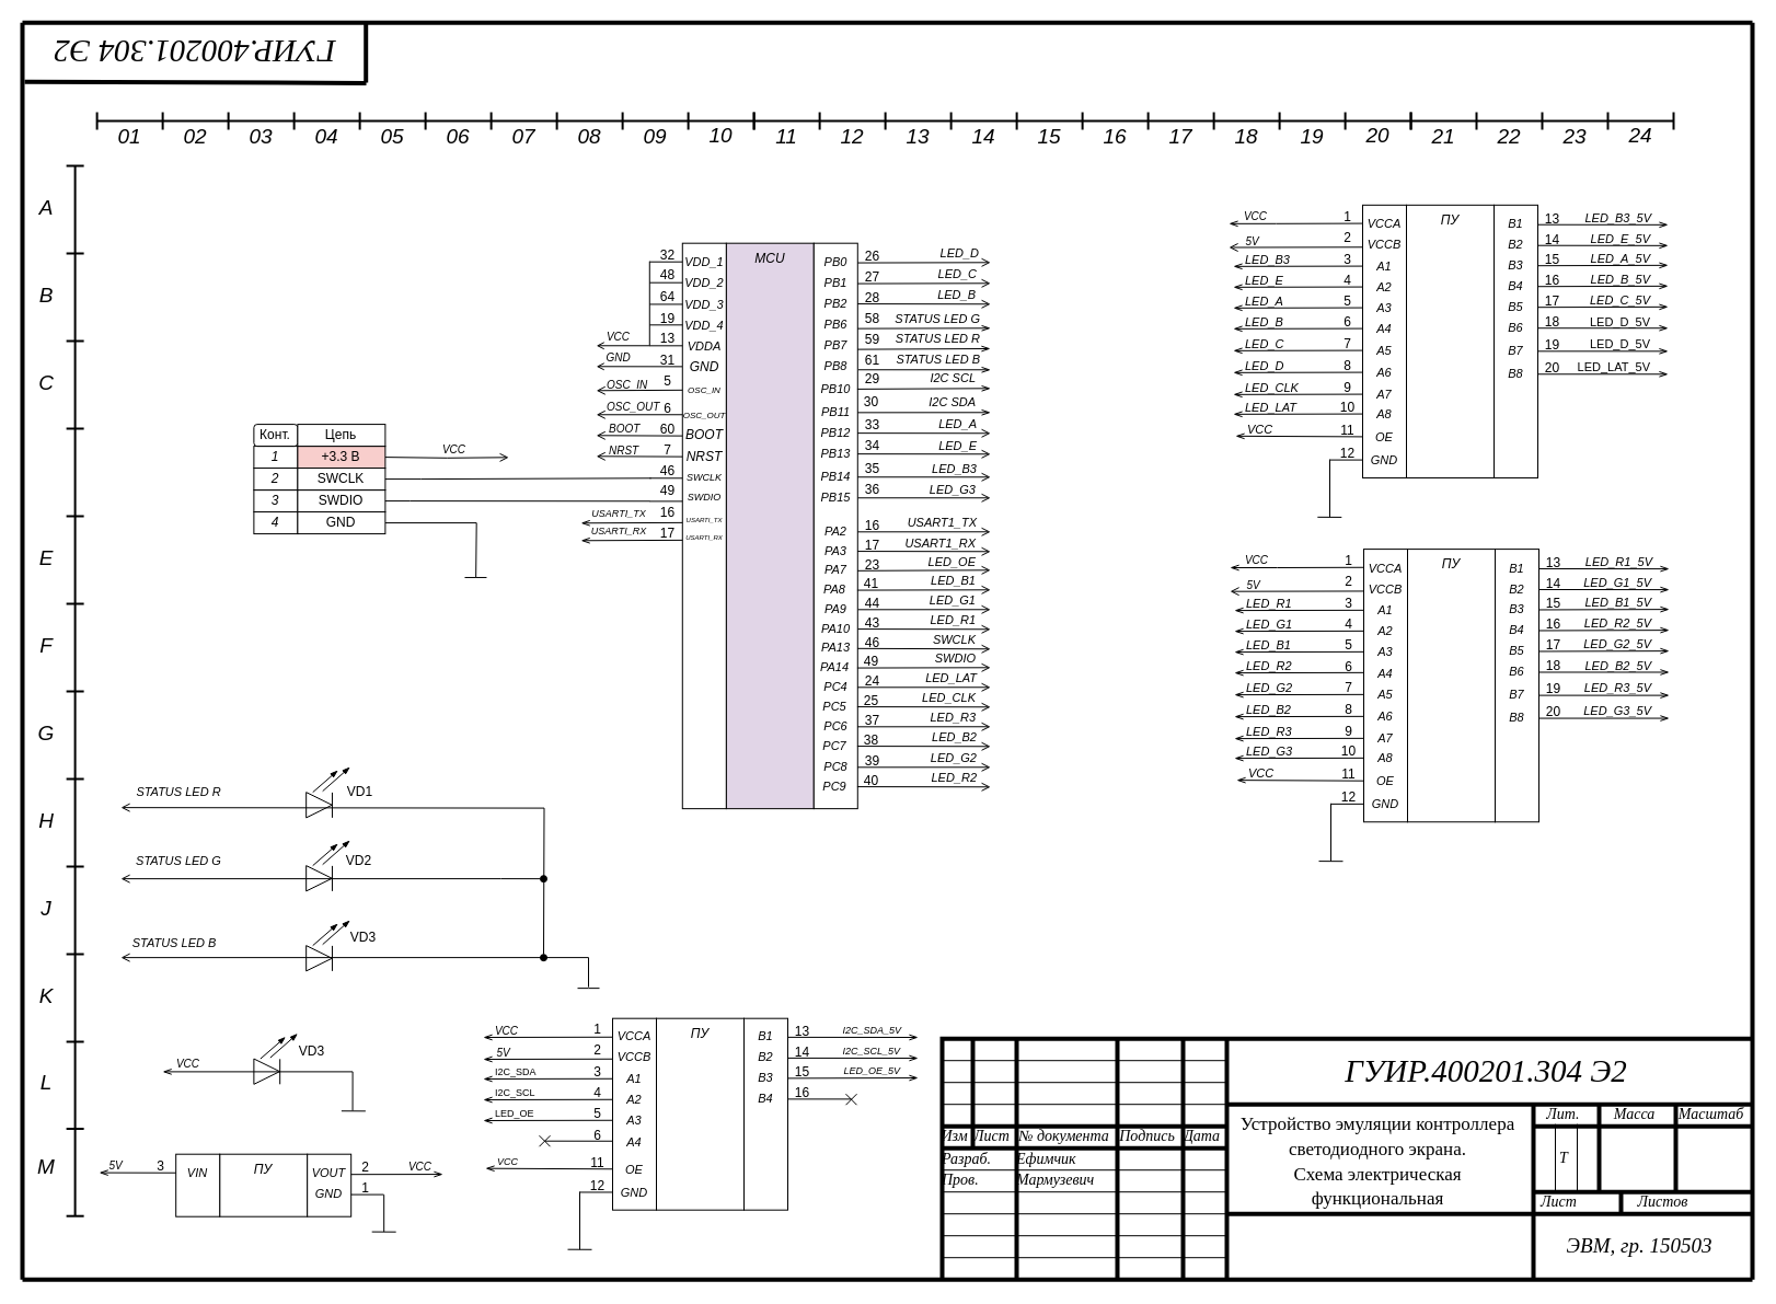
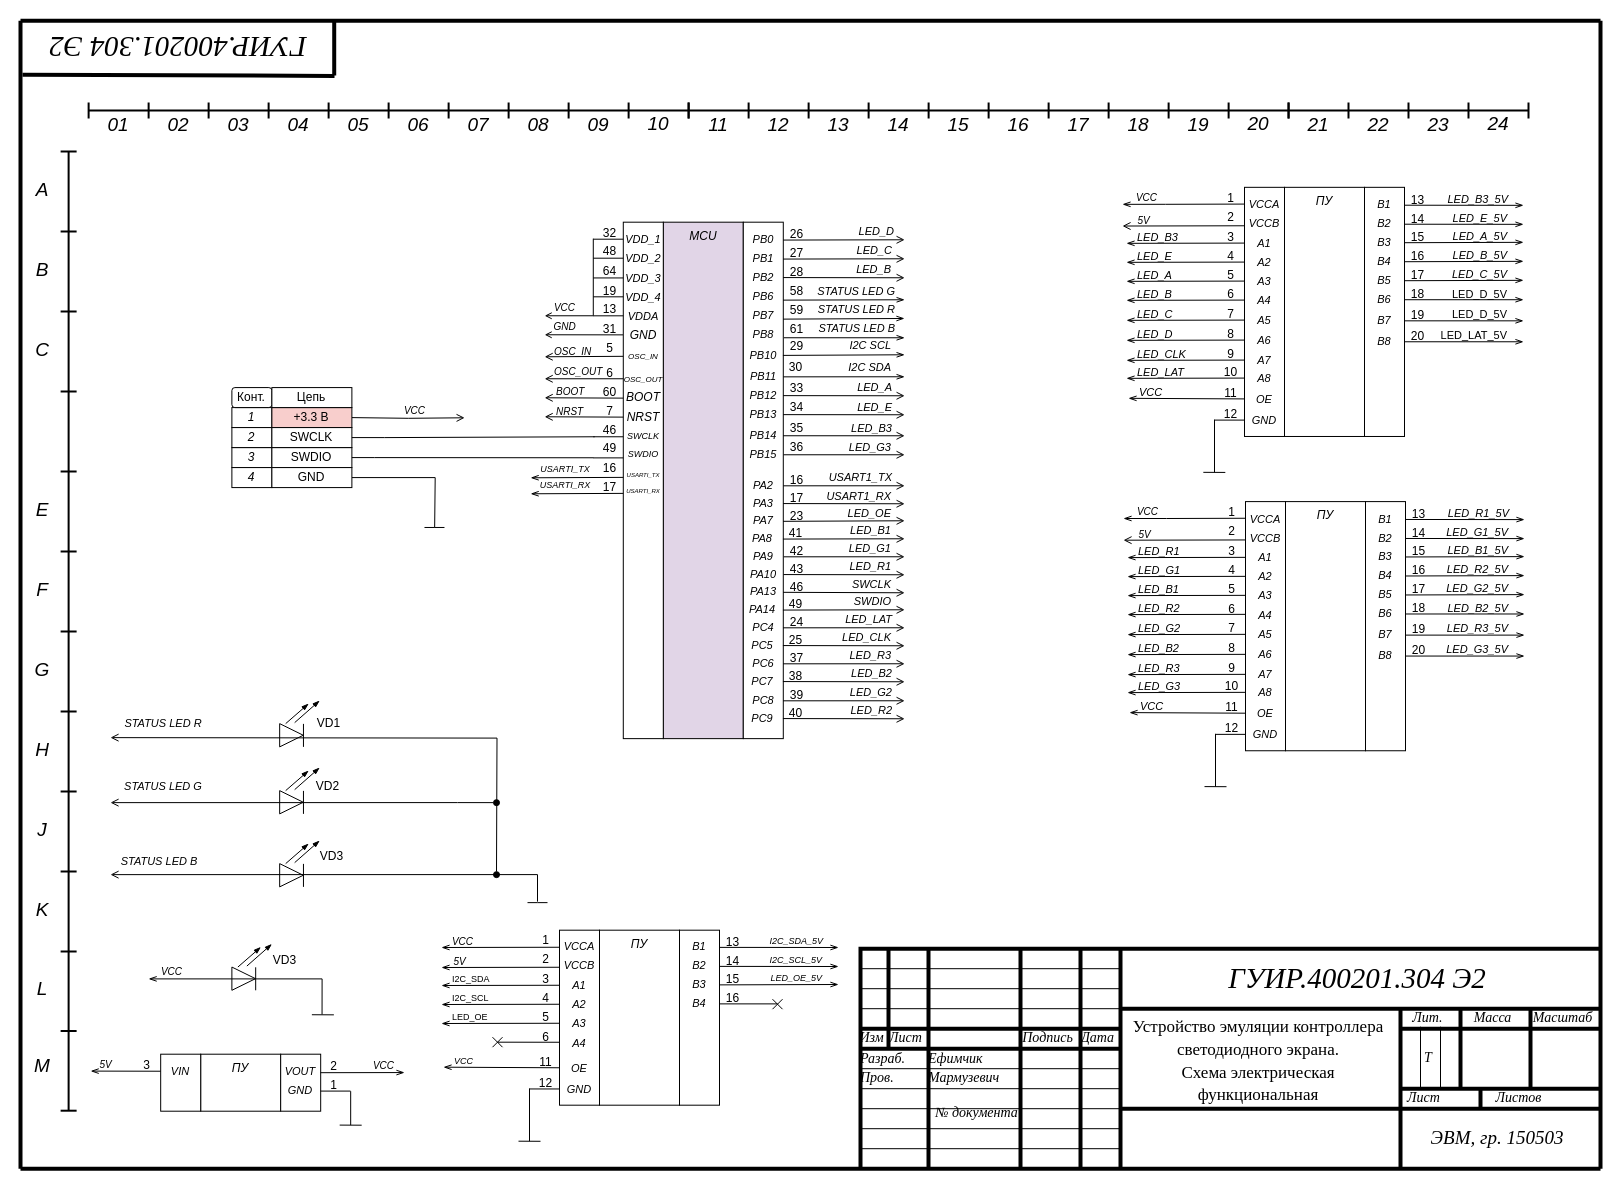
- <mxCell id="477" value="44" style="text;html=1;strokeColor=none;fillColor=none;align=center;verticalAlign=middle;whiteSpace=wrap;rounded=0;fontColor=#000000;labelBorderColor=none;" parent="1" vertex="1"><mxGeometry x="783.15" y="546.13" width="27" height="10" as="geometry" /></mxCell>
+ <mxCell id="477" value="42" style="text;html=1;strokeColor=none;fillColor=none;align=center;verticalAlign=middle;whiteSpace=wrap;rounded=0;fontColor=#000000;labelBorderColor=none;" parent="1" vertex="1"><mxGeometry x="783.15" y="546.13" width="27" height="10" as="geometry" /></mxCell>
- <mxCell id="118" value="&lt;font style=&quot;font-size: 14px; color: rgb(0, 0, 0); direction: ltr; letter-spacing: 0px; line-height: 120%; opacity: 1;&quot;&gt;&lt;i style=&quot;font-size: 14px;&quot;&gt;№ документа&lt;br style=&quot;font-size: 14px;&quot;&gt;&lt;/i&gt;&lt;/font&gt;" style="verticalAlign=middle;align=center;vsdxID=31;fillColor=none;gradientColor=none;shape=stencil(nZBLDoAgDERP0z3SIyjew0SURgSD+Lu9kMZoXLhwN9O+tukAlrNpJg1SzDH4QW/URgNYgZTkjA4UkwJUgGXng+6DX1zLfmoymdXo17xh5zmRJ6Q42BWCfc2oJfdAr+Yv+AP9Cb7OJ3H/2JG1HNGz/84klThPVCc=);strokeColor=none;strokeWidth=4;spacingTop=-1;spacingBottom=-1;spacingLeft=-1;spacingRight=0;labelBackgroundColor=none;rounded=0;html=1;whiteSpace=wrap;fontFamily=GOST type B;fontSource=https%3A%2F%2Fdrive.google.com%2Fuc%3Fexport%3Ddownload%26id%3D1UrnLVkHcLbHLojcf2ejICCGZ1GY9liKW;fontSize=14;spacing=0;" parent="1" vertex="1"><mxGeometry x="928" y="1030.4" width="88" height="16" as="geometry" /></mxCell>
+ <mxCell id="118" value="&lt;font style=&quot;font-size: 14px; color: rgb(0, 0, 0); direction: ltr; letter-spacing: 0px; line-height: 120%; opacity: 1;&quot;&gt;&lt;i style=&quot;font-size: 14px;&quot;&gt;№ документа&lt;br style=&quot;font-size: 14px;&quot;&gt;&lt;/i&gt;&lt;/font&gt;" style="verticalAlign=middle;align=center;vsdxID=31;fillColor=none;gradientColor=none;shape=stencil(nZBLDoAgDERP0z3SIyjew0SURgSD+Lu9kMZoXLhwN9O+tukAlrNpJg1SzDH4QW/URgNYgZTkjA4UkwJUgGXng+6DX1zLfmoymdXo17xh5zmRJ6Q42BWCfc2oJfdAr+Yv+AP9Cb7OJ3H/2JG1HNGz/84klThPVCc=);strokeColor=none;strokeWidth=4;spacingTop=-1;spacingBottom=-1;spacingLeft=-1;spacingRight=0;labelBackgroundColor=none;rounded=0;html=1;whiteSpace=wrap;fontFamily=GOST type B;fontSource=https%3A%2F%2Fdrive.google.com%2Fuc%3Fexport%3Ddownload%26id%3D1UrnLVkHcLbHLojcf2ejICCGZ1GY9liKW;fontSize=14;spacing=0;" parent="1" vertex="1"><mxGeometry x="933" y="1105.4" width="88" height="16" as="geometry" /></mxCell>
